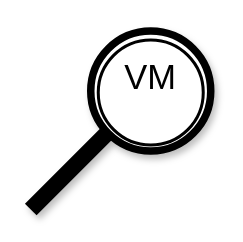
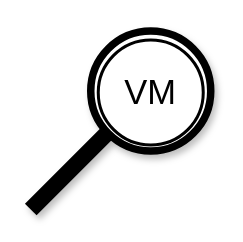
- <mxCell id="4" value="VM" style="text;html=1;strokeColor=none;fillColor=none;align=center;verticalAlign=middle;whiteSpace=wrap;rounded=0;fontSize=23;" vertex="1" parent="1"><mxGeometry x="70" y="36" width="60" height="30" as="geometry" /></mxCell>
+ <mxCell id="4" value="VM" style="text;html=1;strokeColor=none;fillColor=none;align=center;verticalAlign=middle;whiteSpace=wrap;rounded=0;fontSize=23;" vertex="1" parent="1"><mxGeometry x="70" y="46" width="60" height="30" as="geometry" /></mxCell>
